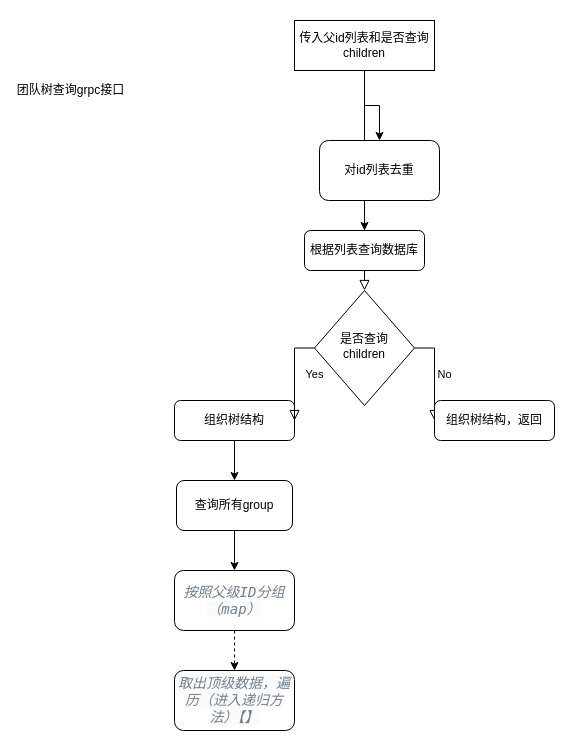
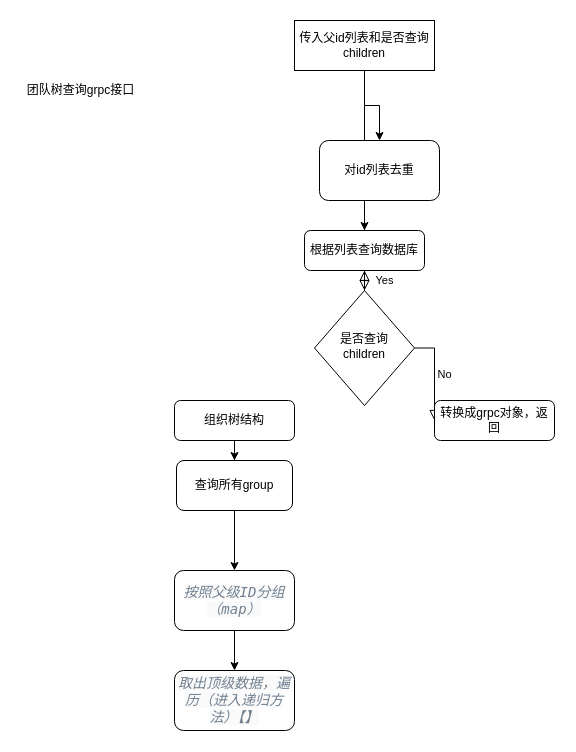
- <mxCell id="8" value="团队树查询grpc接口&lt;br&gt;" style="text;html=1;align=center;verticalAlign=middle;resizable=0;points=[];autosize=1;" parent="1" vertex="1"><mxGeometry x="10" y="80" width="120" height="20" as="geometry" /></mxCell>
+ <mxCell id="8" value="团队树查询grpc接口&lt;br&gt;" style="text;html=1;align=center;verticalAlign=middle;resizable=0;points=[];autosize=1;" parent="1" vertex="1"><mxGeometry x="20" width="120" height="20" as="geometry" y="80" /></mxCell>
- <mxCell id="13" value="Yes" style="rounded=0;html=1;jettySize=auto;orthogonalLoop=1;fontSize=11;endArrow=block;endFill=0;endSize=8;strokeWidth=1;shadow=0;labelBackgroundColor=none;edgeStyle=orthogonalEdgeStyle;" parent="1" source="6" target="12" edge="1"><mxGeometry y="20" relative="1" as="geometry"><mxPoint as="offset" /><mxPoint x="314" y="280" as="sourcePoint" /><mxPoint x="234" y="330" as="targetPoint" /></mxGeometry></mxCell>
+ <mxCell id="13" value="Yes" style="rounded=0;html=1;jettySize=auto;orthogonalLoop=1;fontSize=11;endArrow=block;endFill=0;endSize=8;strokeWidth=1;shadow=0;labelBackgroundColor=none;edgeStyle=orthogonalEdgeStyle;" parent="1" source="6" target="14" edge="1"><mxGeometry y="20" relative="1" as="geometry"><mxPoint as="offset" /><mxPoint x="314" y="280" as="sourcePoint" /><mxPoint x="234" y="330" as="targetPoint" /></mxGeometry></mxCell>
- <mxCell id="7" value="组织树结构，返回" style="rounded=1;whiteSpace=wrap;html=1;fontSize=12;glass=0;strokeWidth=1;shadow=0;" parent="1" vertex="1"><mxGeometry x="434" y="400" width="120" height="40" as="geometry" /></mxCell>
+ <mxCell id="7" value="转换成grpc对象，返回" style="rounded=1;whiteSpace=wrap;html=1;fontSize=12;glass=0;strokeWidth=1;shadow=0;" parent="1" vertex="1"><mxGeometry x="434" y="400" width="120" height="40" as="geometry" /></mxCell>
- <mxCell id="16" value="查询所有group" style="whiteSpace=wrap;html=1;rounded=1;shadow=0;strokeWidth=1;glass=0;" parent="1" vertex="1"><mxGeometry x="176" y="480" width="116" height="50" as="geometry" /></mxCell>
+ <mxCell id="16" value="查询所有group" style="whiteSpace=wrap;html=1;rounded=1;shadow=0;strokeWidth=1;glass=0;" parent="1" vertex="1"><mxGeometry x="176" y="460" width="116" height="50" as="geometry" /></mxCell>
- <mxCell id="17" value="" style="edgeStyle=orthogonalEdgeStyle;rounded=0;orthogonalLoop=1;jettySize=auto;html=1;dashed=1;" parent="1" source="18" target="19" edge="1"><mxGeometry relative="1" as="geometry" /></mxCell>
+ <mxCell id="17" value="" style="edgeStyle=orthogonalEdgeStyle;rounded=0;orthogonalLoop=1;jettySize=auto;html=1;" parent="1" source="18" target="19" edge="1"><mxGeometry relative="1" as="geometry" /></mxCell>
